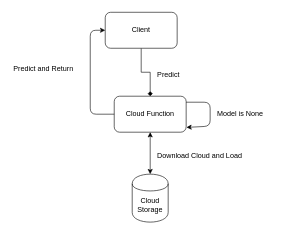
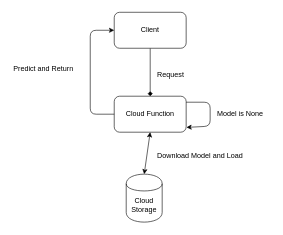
- <mxCell id="3" value="Client" style="rounded=1;whiteSpace=wrap;html=1;" vertex="1" parent="1"><mxGeometry x="175" y="20" width="120" height="60" as="geometry" /></mxCell>
+ <mxCell id="3" value="Client" style="rounded=1;whiteSpace=wrap;html=1;" vertex="1" parent="1"><mxGeometry x="190" y="20" width="120" height="60" as="geometry" /></mxCell>
- <mxCell id="5" value="Predict&lt;br&gt;" style="text;html=1;resizable=0;points=[];autosize=1;align=left;verticalAlign=top;spacingTop=-4;" vertex="1" parent="1"><mxGeometry x="260" y="115" width="60" height="10" as="geometry" /></mxCell>
+ <mxCell id="5" value="Request&lt;br&gt;" style="text;html=1;resizable=0;points=[];autosize=1;align=left;verticalAlign=top;spacingTop=-4;" vertex="1" parent="1"><mxGeometry x="260" y="115" width="60" height="10" as="geometry" /></mxCell>
- <mxCell id="10" value="Download Cloud and Load" style="text;html=1;resizable=0;points=[];autosize=1;align=left;verticalAlign=top;spacingTop=-4;" vertex="1" parent="1"><mxGeometry x="260" y="250" width="160" height="10" as="geometry" /></mxCell>
+ <mxCell id="10" value="Download Model and Load" style="text;html=1;resizable=0;points=[];autosize=1;align=left;verticalAlign=top;spacingTop=-4;" vertex="1" parent="1"><mxGeometry x="260" y="250" width="160" height="10" as="geometry" /></mxCell>
- <mxCell id="8" value="Cloud&lt;br&gt;Storage" style="shape=cylinder;whiteSpace=wrap;html=1;boundedLbl=1;backgroundOutline=1;" vertex="1" parent="1"><mxGeometry x="220" y="290" width="60" height="80" as="geometry" /></mxCell>
+ <mxCell id="8" value="Cloud&lt;br&gt;Storage" style="shape=cylinder;whiteSpace=wrap;html=1;boundedLbl=1;backgroundOutline=1;" vertex="1" parent="1"><mxGeometry x="210" y="290" width="60" height="80" as="geometry" /></mxCell>
